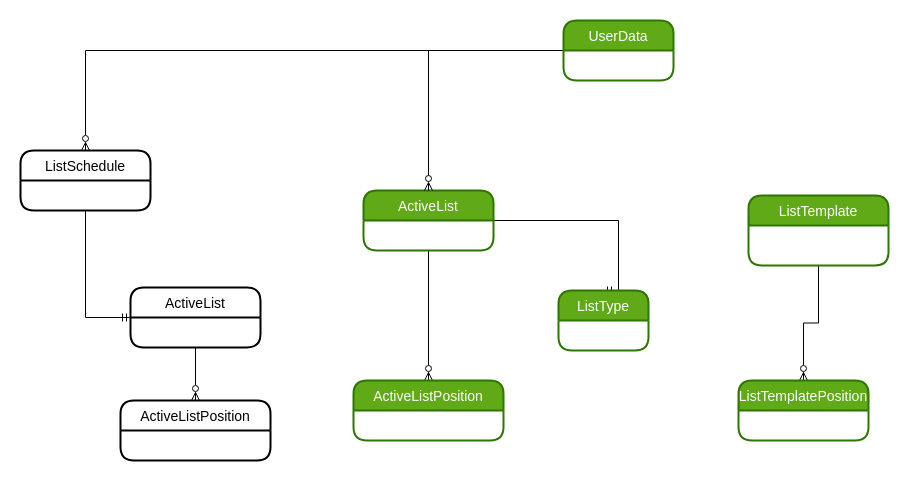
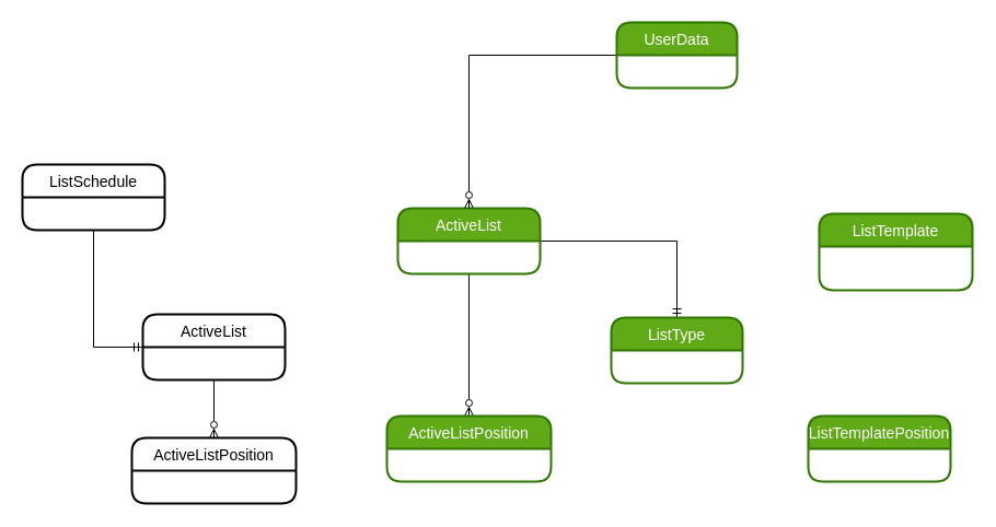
- <mxCell id="6" style="edgeStyle=orthogonalEdgeStyle;rounded=0;orthogonalLoop=1;jettySize=auto;html=1;entryX=0.5;entryY=0;entryDx=0;entryDy=0;endArrow=ERzeroToMany;endFill=0;" parent="1" source="7" target="17" edge="1"><mxGeometry relative="1" as="geometry" /></mxCell>
- <mxCell id="12" value="ListType" style="swimlane;childLayout=stackLayout;horizontal=1;startSize=30;horizontalStack=0;rounded=1;fontSize=14;fontStyle=0;strokeWidth=2;resizeParent=0;resizeLast=1;shadow=0;dashed=0;align=center;fillColor=#60a917;fontColor=#ffffff;strokeColor=#2D7600;" parent="1" vertex="1"><mxGeometry x="558" y="290" width="90" height="60" as="geometry" /></mxCell>
+ <mxCell id="12" value="ListType" style="swimlane;childLayout=stackLayout;horizontal=1;startSize=30;horizontalStack=0;rounded=1;fontSize=14;fontStyle=0;strokeWidth=2;resizeParent=0;resizeLast=1;shadow=0;dashed=0;align=center;fillColor=#60a917;fontColor=#ffffff;strokeColor=#2D7600;" parent="1" vertex="1"><mxGeometry x="558" y="290" width="120" height="60" as="geometry" /></mxCell>
- <mxCell id="8" style="edgeStyle=orthogonalEdgeStyle;rounded=0;orthogonalLoop=1;jettySize=auto;html=1;entryX=0.5;entryY=0;entryDx=0;entryDy=0;endArrow=ERzeroToMany;endFill=0;" parent="1" source="9" target="11" edge="1"><mxGeometry relative="1" as="geometry" /></mxCell>
